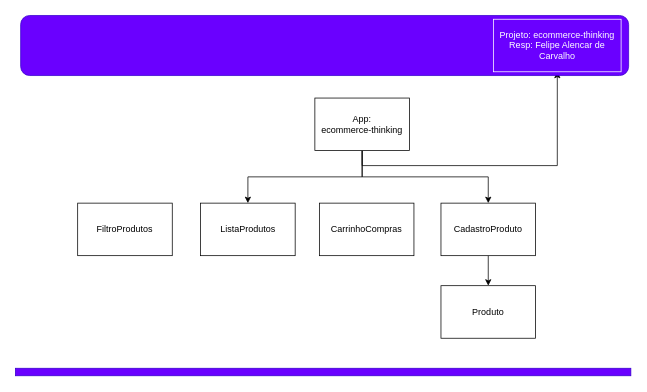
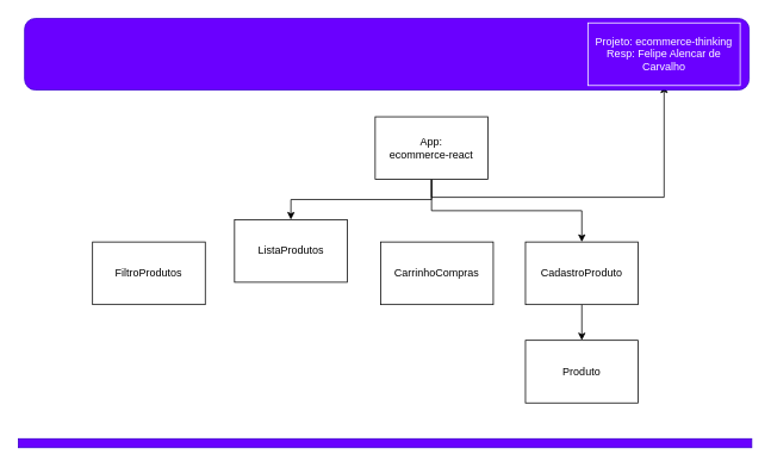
- <mxCell id="5" value="App: &lt;br&gt;ecommerce-thinking" style="rounded=0;whiteSpace=wrap;html=1;" vertex="1" parent="1"><mxGeometry x="419" y="130" width="126" height="70" as="geometry" /></mxCell>
+ <mxCell id="5" value="App: &lt;br&gt;ecommerce-react" style="rounded=0;whiteSpace=wrap;html=1;" vertex="1" parent="1"><mxGeometry x="419" y="130" width="126" height="70" as="geometry" /></mxCell>
- <mxCell id="6" value="ListaProdutos" style="rounded=0;whiteSpace=wrap;html=1;" vertex="1" parent="1"><mxGeometry x="266.75" y="270" width="126" height="70" as="geometry" /></mxCell>
+ <mxCell id="6" value="ListaProdutos" style="rounded=0;whiteSpace=wrap;html=1;" vertex="1" parent="1"><mxGeometry x="261.75" y="245" width="126" height="70" as="geometry" /></mxCell>
